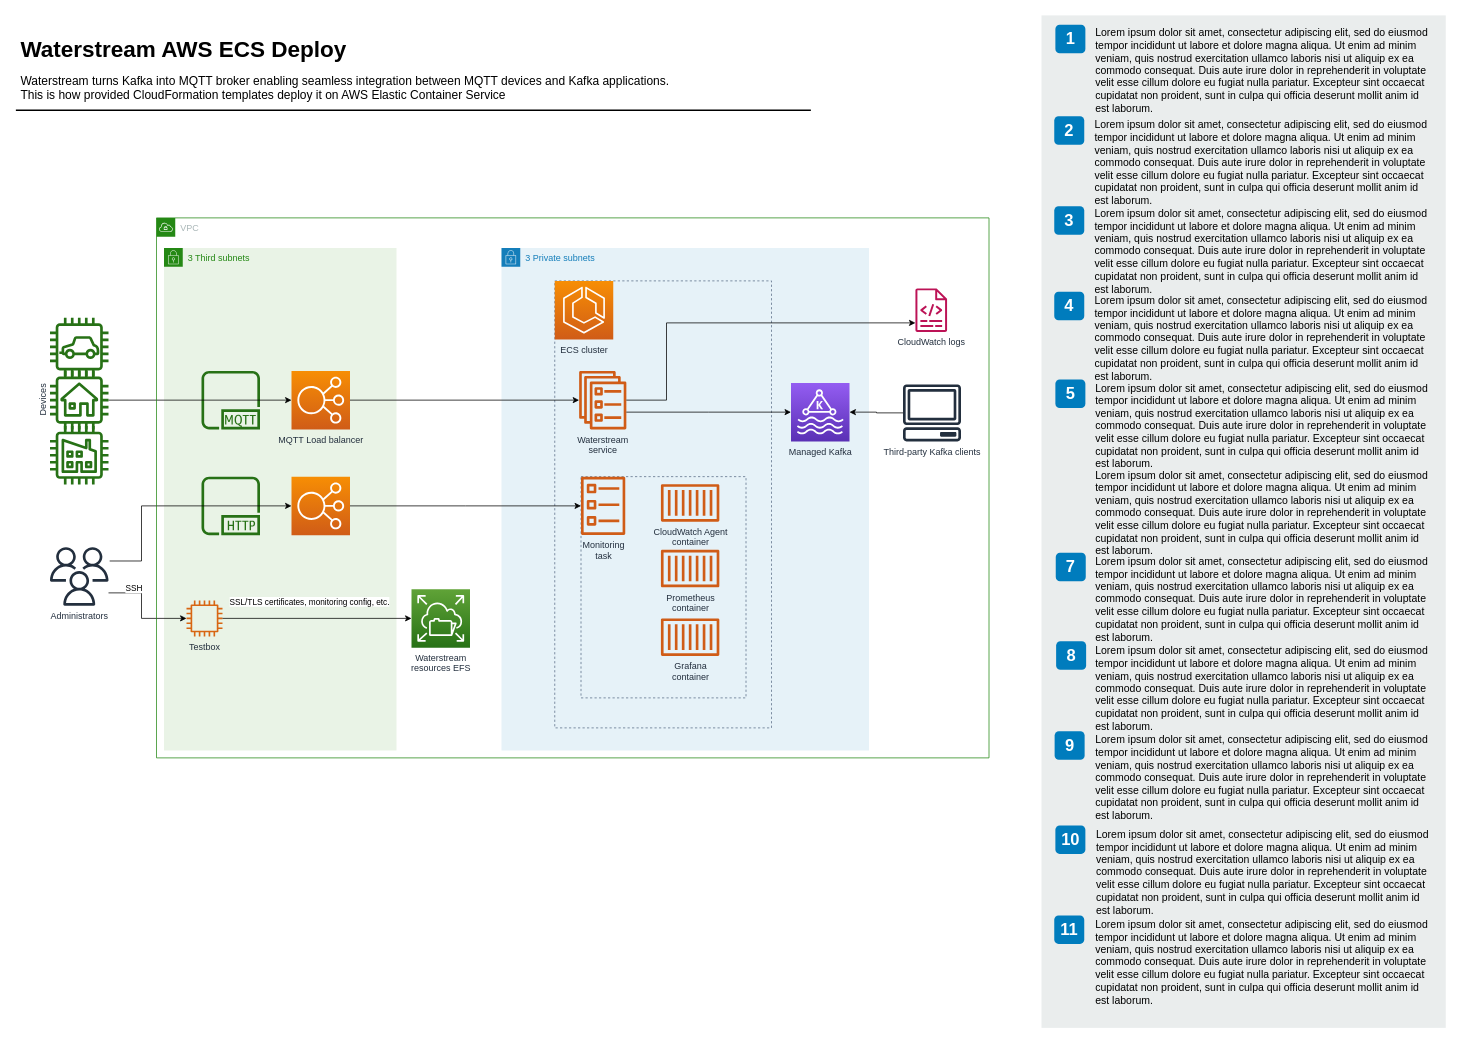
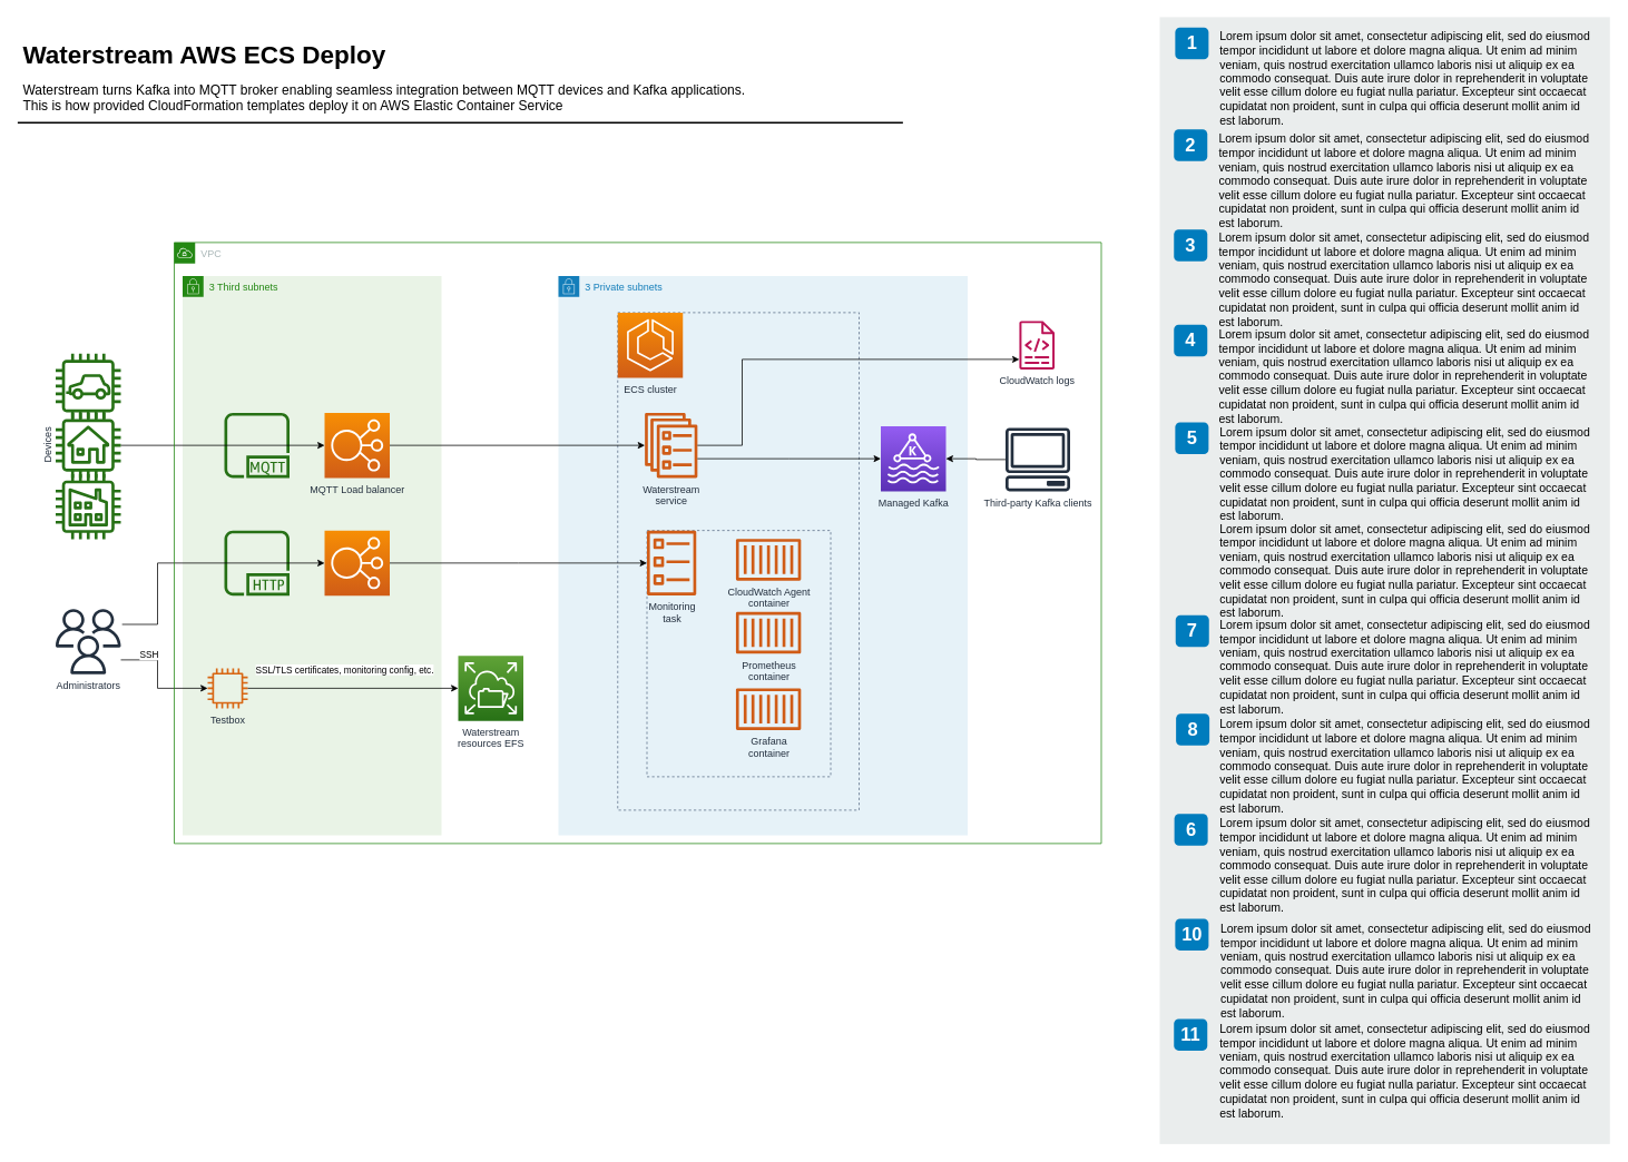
- <mxCell id="17" value="9" style="rounded=1;whiteSpace=wrap;html=1;fillColor=#007CBD;strokeColor=none;fontColor=#FFFFFF;fontStyle=1;fontSize=22;labelBackgroundColor=none;" parent="1" vertex="1"><mxGeometry x="1405.5" y="974.5" width="40" height="38" as="geometry" /></mxCell>
+ <mxCell id="17" value="6" style="rounded=1;whiteSpace=wrap;html=1;fillColor=#007CBD;strokeColor=none;fontColor=#FFFFFF;fontStyle=1;fontSize=22;labelBackgroundColor=none;" parent="1" vertex="1"><mxGeometry x="1405.5" y="974.5" width="40" height="38" as="geometry" /></mxCell>
